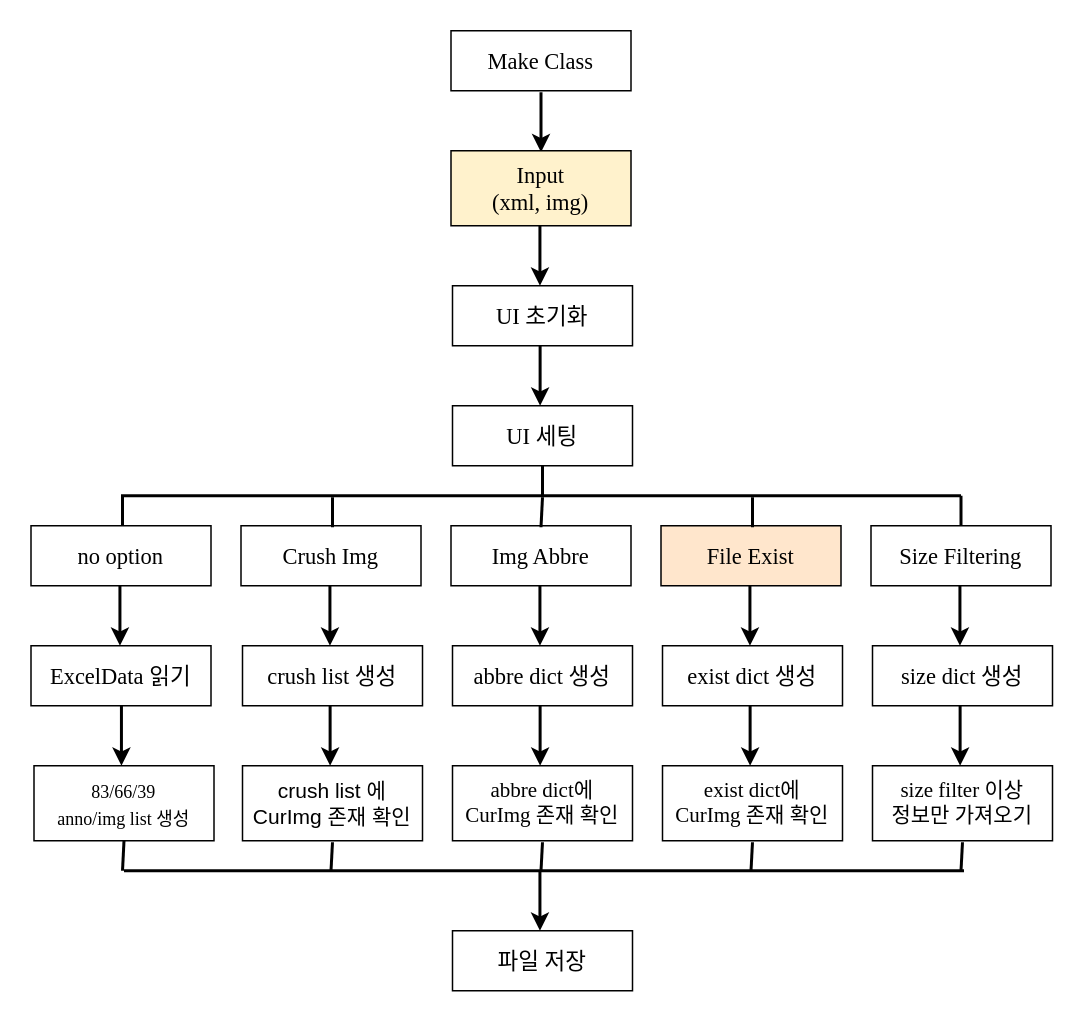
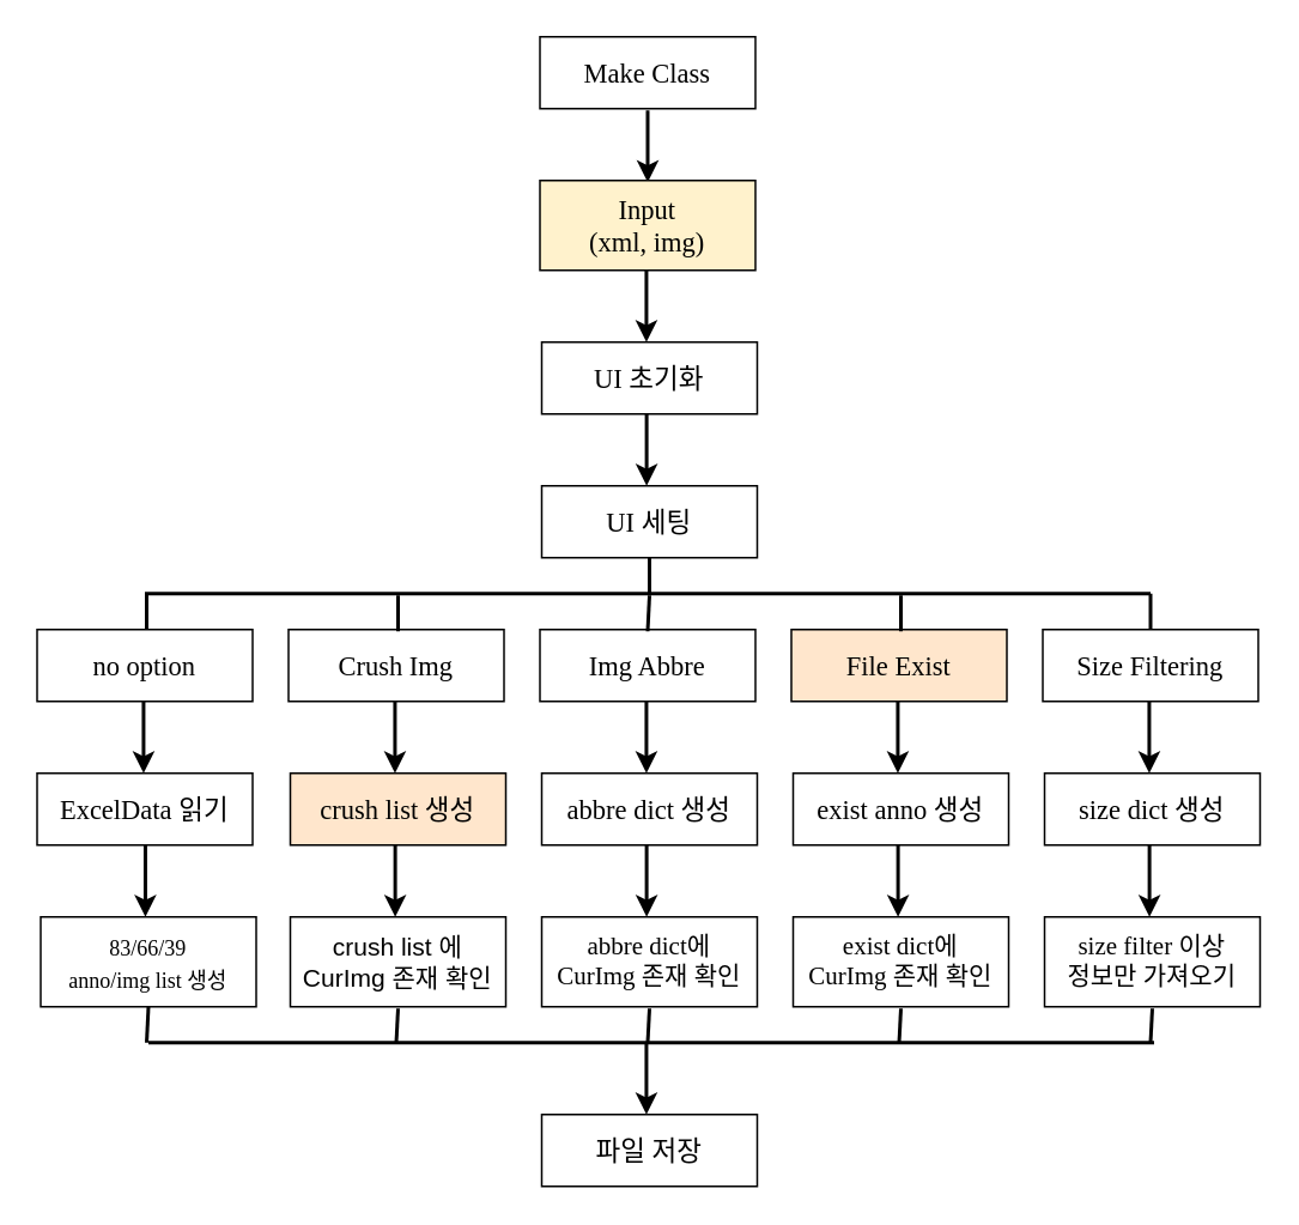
- <mxCell id="23" value="&lt;font face=&quot;맑은 고딕&quot;&gt;&lt;span style=&quot;font-size: 15px&quot;&gt;crush list 생성&lt;/span&gt;&lt;/font&gt;" style="rounded=0;whiteSpace=wrap;html=1;" parent="1" vertex="1"><mxGeometry x="161" y="430" width="120" height="40" as="geometry" /></mxCell>
+ <mxCell id="23" value="&lt;font face=&quot;맑은 고딕&quot;&gt;&lt;span style=&quot;font-size: 15px&quot;&gt;crush list 생성&lt;/span&gt;&lt;/font&gt;" style="rounded=0;whiteSpace=wrap;html=1;fillColor=#ffe6cc;" parent="1" vertex="1"><mxGeometry x="161" y="430" width="120" height="40" as="geometry" /></mxCell>
- <mxCell id="29" value="&lt;font face=&quot;맑은 고딕&quot;&gt;&lt;span style=&quot;font-size: 15px&quot;&gt;exist dict 생성&lt;/span&gt;&lt;/font&gt;" style="rounded=0;whiteSpace=wrap;html=1;" parent="1" vertex="1"><mxGeometry x="441" y="430" width="120" height="40" as="geometry" /></mxCell>
+ <mxCell id="29" value="&lt;font face=&quot;맑은 고딕&quot;&gt;&lt;span style=&quot;font-size: 15px&quot;&gt;exist anno 생성&lt;/span&gt;&lt;/font&gt;" style="rounded=0;whiteSpace=wrap;html=1;" parent="1" vertex="1"><mxGeometry x="441" y="430" width="120" height="40" as="geometry" /></mxCell>
